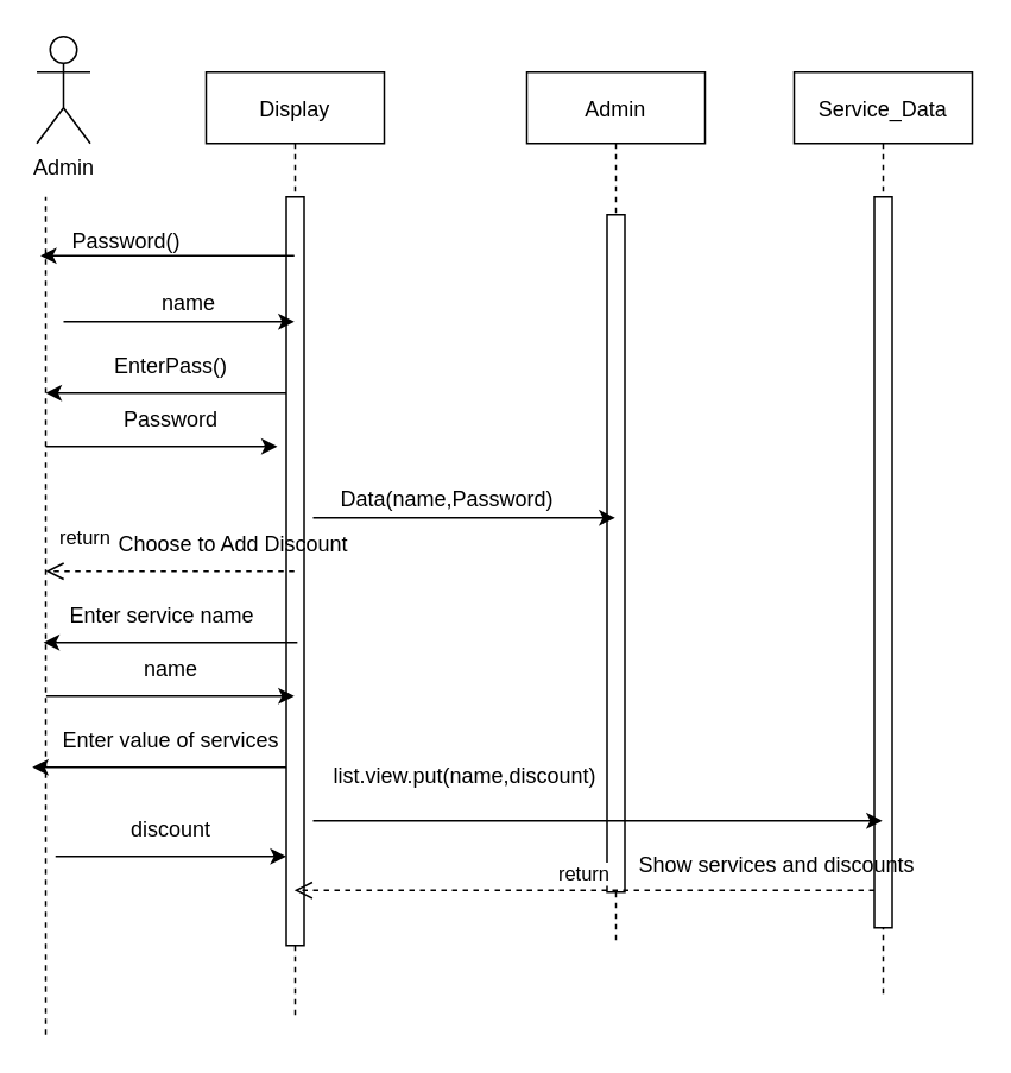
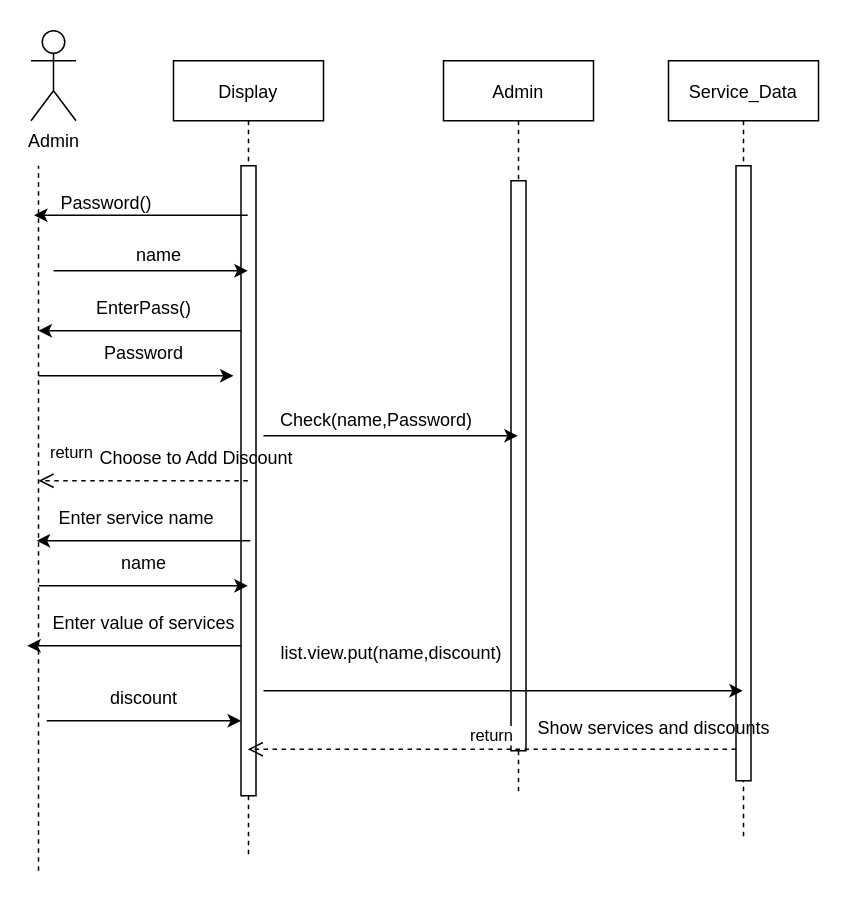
- <mxCell id="27" value="Data(name,Password)" style="text;html=1;align=center;verticalAlign=middle;resizable=0;points=[];autosize=1;strokeColor=none;fillColor=none;" vertex="1" parent="1"><mxGeometry x="175" y="265" width="150" height="30" as="geometry" /></mxCell>
+ <mxCell id="27" value="Check(name,Password)" style="text;html=1;align=center;verticalAlign=middle;resizable=0;points=[];autosize=1;strokeColor=none;fillColor=none;" vertex="1" parent="1"><mxGeometry x="175" y="265" width="150" height="30" as="geometry" /></mxCell>
